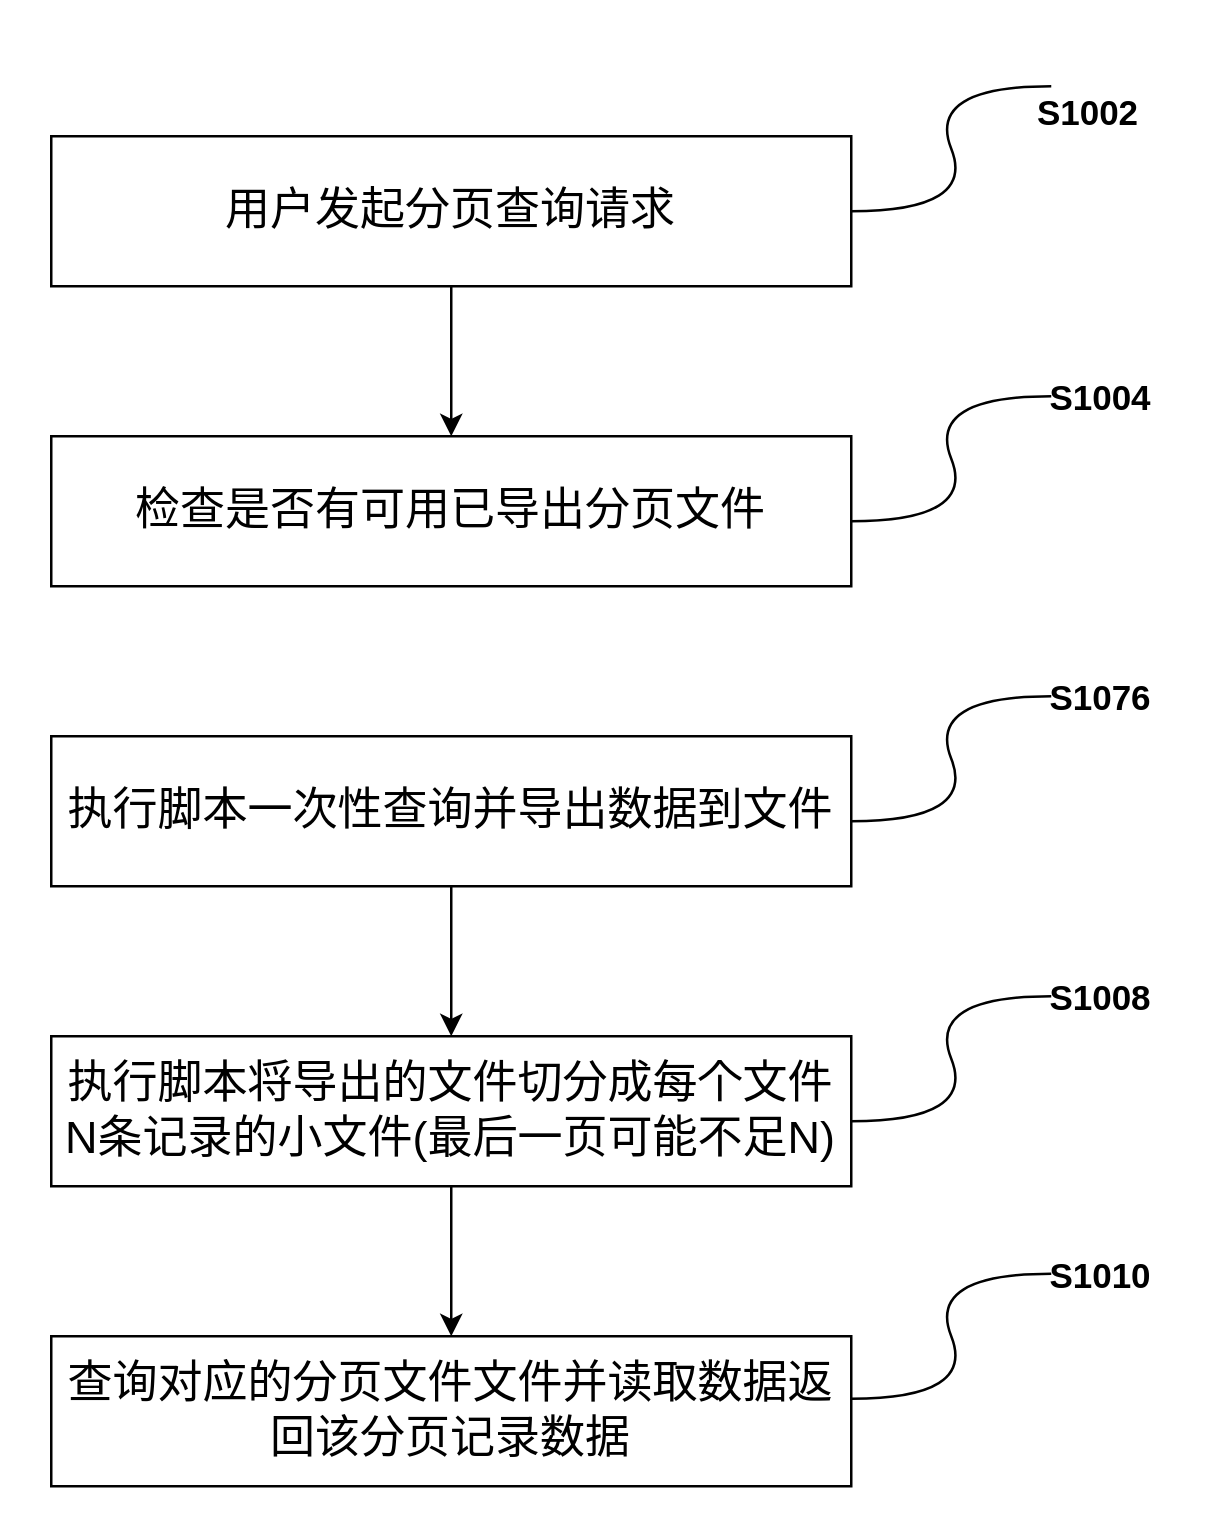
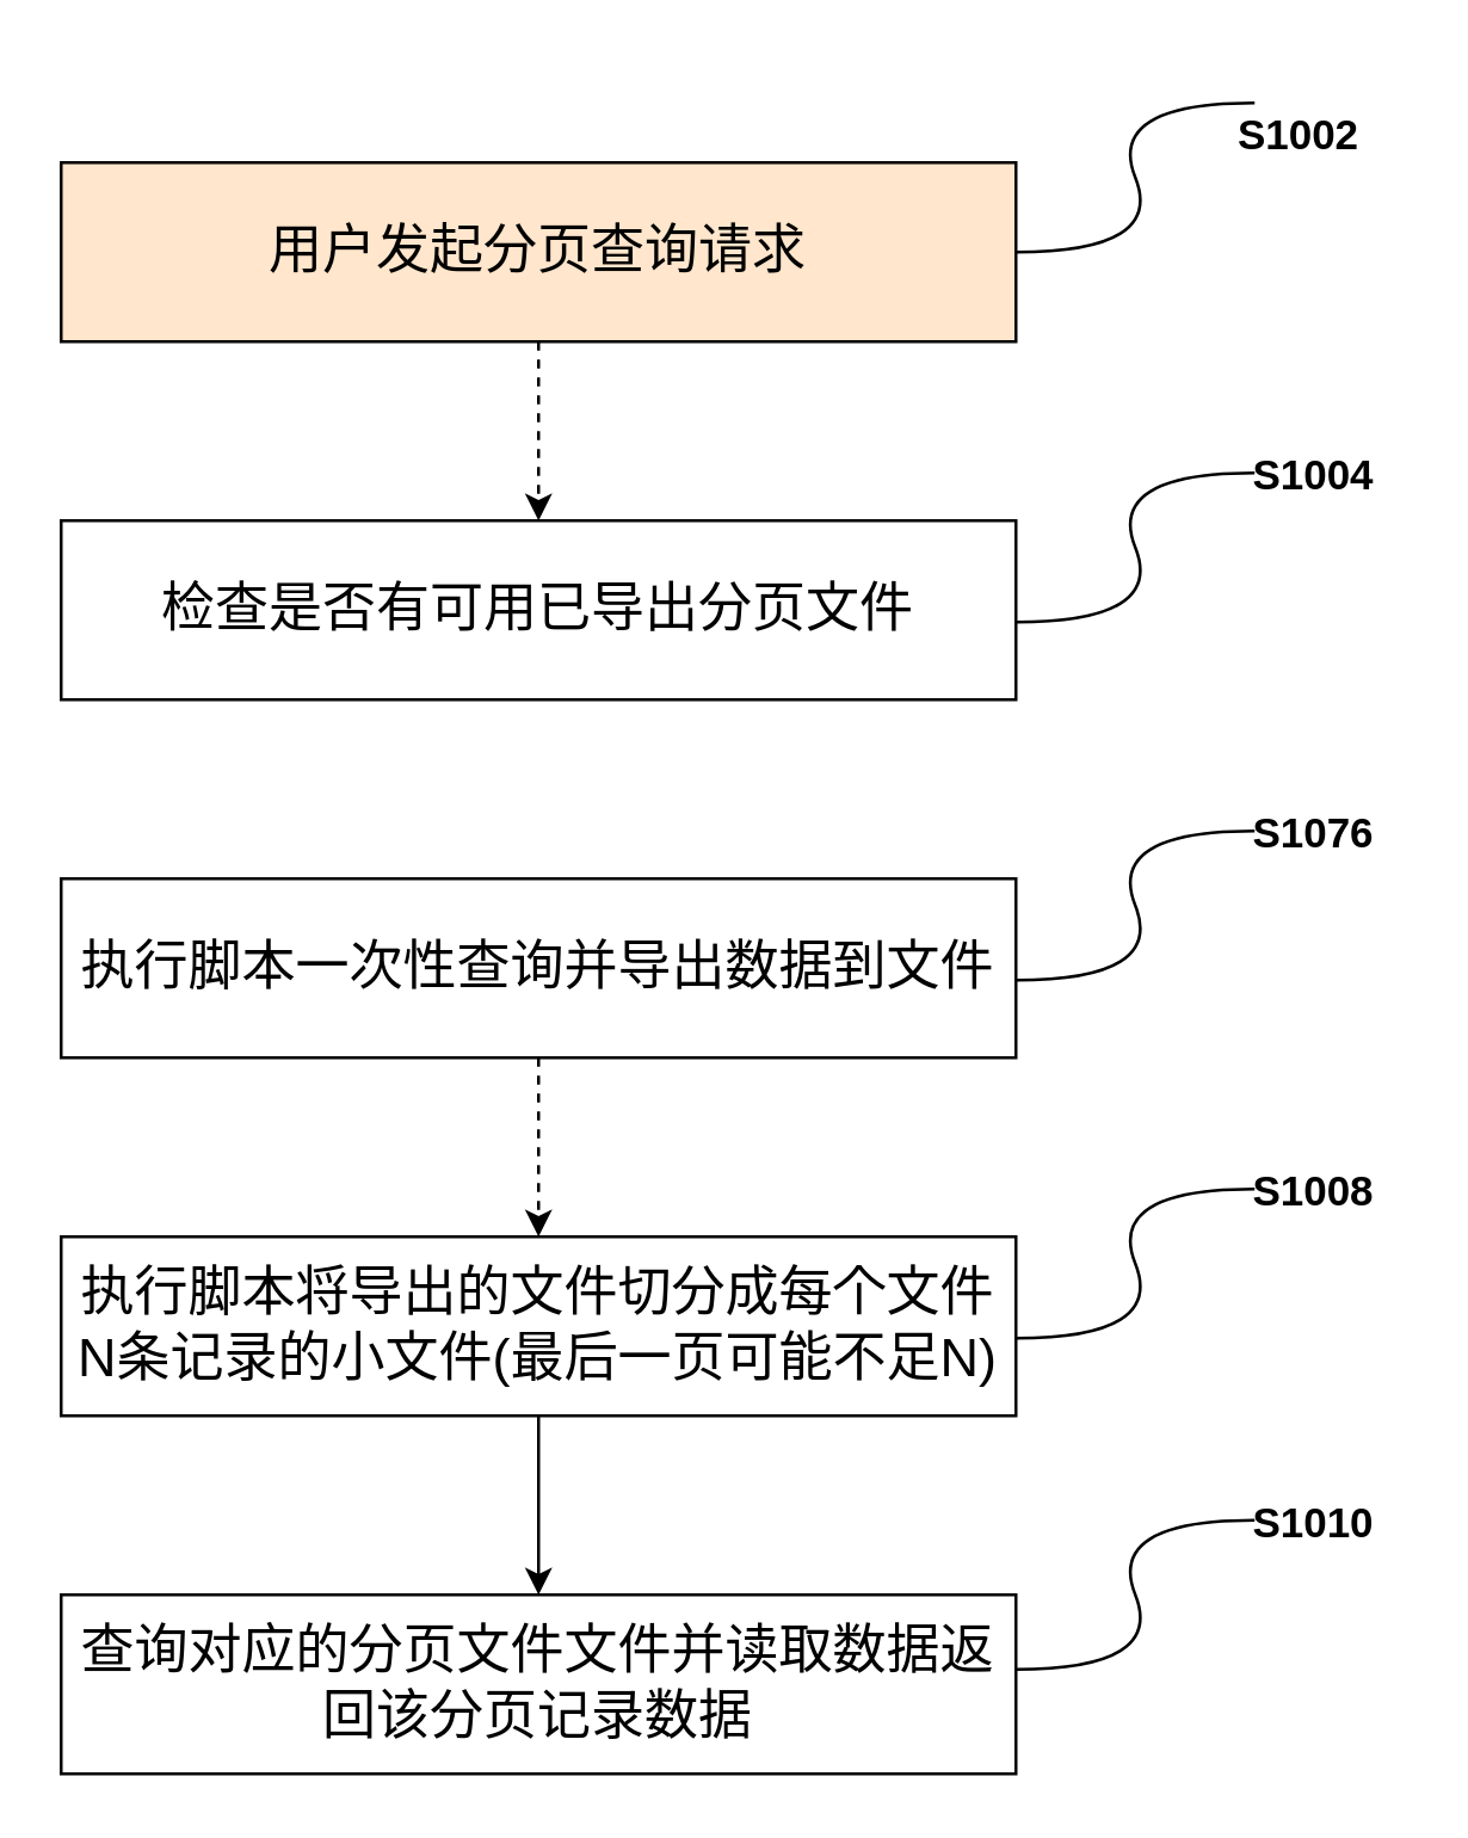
- <mxCell id="3" value="&lt;font style=&quot;font-size: 18px;&quot;&gt;用户发起分页查询请求&lt;/font&gt;" style="rounded=0;whiteSpace=wrap;html=1;" vertex="1" parent="1"><mxGeometry x="20" y="54" width="320" height="60" as="geometry" /></mxCell>
+ <mxCell id="3" value="&lt;font style=&quot;font-size: 18px;&quot;&gt;用户发起分页查询请求&lt;/font&gt;" style="rounded=0;whiteSpace=wrap;html=1;fillColor=#ffe6cc;" vertex="1" parent="1"><mxGeometry x="20" y="54" width="320" height="60" as="geometry" /></mxCell>
- <mxCell id="2" style="edgeStyle=orthogonalEdgeStyle;rounded=0;orthogonalLoop=1;jettySize=auto;html=1;entryX=0.5;entryY=0;entryDx=0;entryDy=0;" edge="1" parent="1" source="3" target="4"><mxGeometry relative="1" as="geometry" /></mxCell>
+ <mxCell id="2" style="edgeStyle=orthogonalEdgeStyle;rounded=0;orthogonalLoop=1;jettySize=auto;html=1;entryX=0.5;entryY=0;entryDx=0;entryDy=0;dashed=1;" edge="1" parent="1" source="3" target="4"><mxGeometry relative="1" as="geometry" /></mxCell>
- <mxCell id="5" style="edgeStyle=orthogonalEdgeStyle;rounded=0;orthogonalLoop=1;jettySize=auto;html=1;entryX=0.5;entryY=0;entryDx=0;entryDy=0;" edge="1" parent="1" source="6" target="8"><mxGeometry relative="1" as="geometry" /></mxCell>
+ <mxCell id="5" style="edgeStyle=orthogonalEdgeStyle;rounded=0;orthogonalLoop=1;jettySize=auto;html=1;entryX=0.5;entryY=0;entryDx=0;entryDy=0;dashed=1;" edge="1" parent="1" source="6" target="8"><mxGeometry relative="1" as="geometry" /></mxCell>
